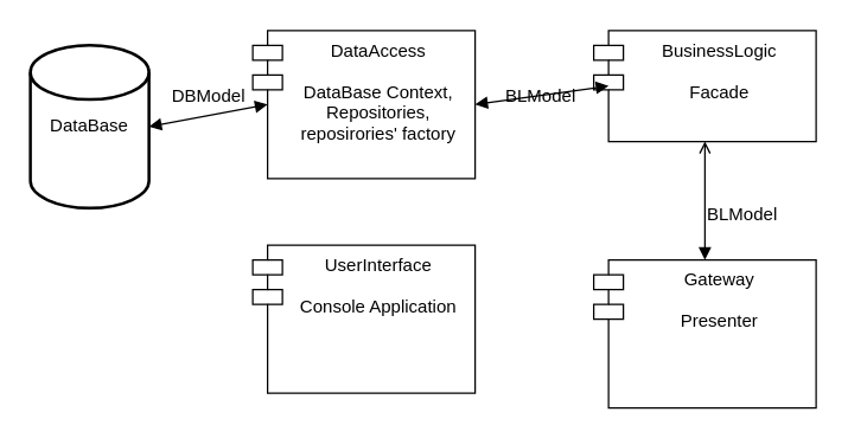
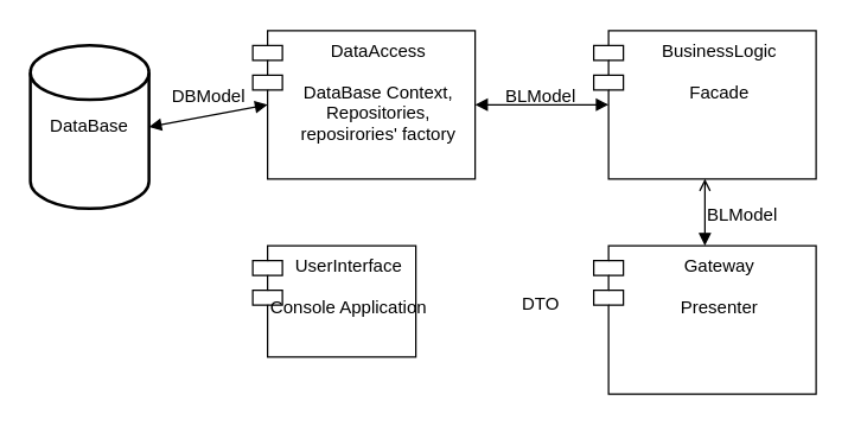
- <mxCell id="6" value="BusinessLogic&#10;&#10;Facade" style="shape=module;align=left;spacingLeft=20;align=center;verticalAlign=top;" parent="1" vertex="1"><mxGeometry x="400" y="20" width="150" height="75" as="geometry" /></mxCell>
+ <mxCell id="6" value="BusinessLogic&#10;&#10;Facade" style="shape=module;align=left;spacingLeft=20;align=center;verticalAlign=top;" parent="1" vertex="1"><mxGeometry x="400" y="20" width="150" height="100" as="geometry" /></mxCell>
+ <mxCell id="13" value="DTO" style="text;html=1;align=center;verticalAlign=middle;resizable=0;points=[];autosize=1;strokeColor=none;fillColor=none;" parent="1" vertex="1"><mxGeometry x="344" y="195" width="40" height="20" as="geometry" /></mxCell>
- <mxCell id="12" value="UserInterface&#10;&#10;Console Application" style="shape=module;align=left;spacingLeft=20;align=center;verticalAlign=top;" parent="1" vertex="1"><mxGeometry x="170" y="165" width="150" height="100" as="geometry" /></mxCell>
+ <mxCell id="12" value="UserInterface&#10;&#10;Console Application" style="shape=module;align=left;spacingLeft=20;align=center;verticalAlign=top;" parent="1" vertex="1"><mxGeometry x="170" y="165" width="110" height="75" as="geometry" /></mxCell>
- <mxCell id="9" value="Gateway&#10;&#10;Presenter" style="shape=module;align=left;spacingLeft=20;align=center;verticalAlign=top;" parent="1" vertex="1"><mxGeometry x="400" y="175" width="150" height="100" as="geometry" /></mxCell>
+ <mxCell id="9" value="Gateway&#10;&#10;Presenter" style="shape=module;align=left;spacingLeft=20;align=center;verticalAlign=top;" parent="1" vertex="1"><mxGeometry x="400" y="165" width="150" height="100" as="geometry" /></mxCell>
